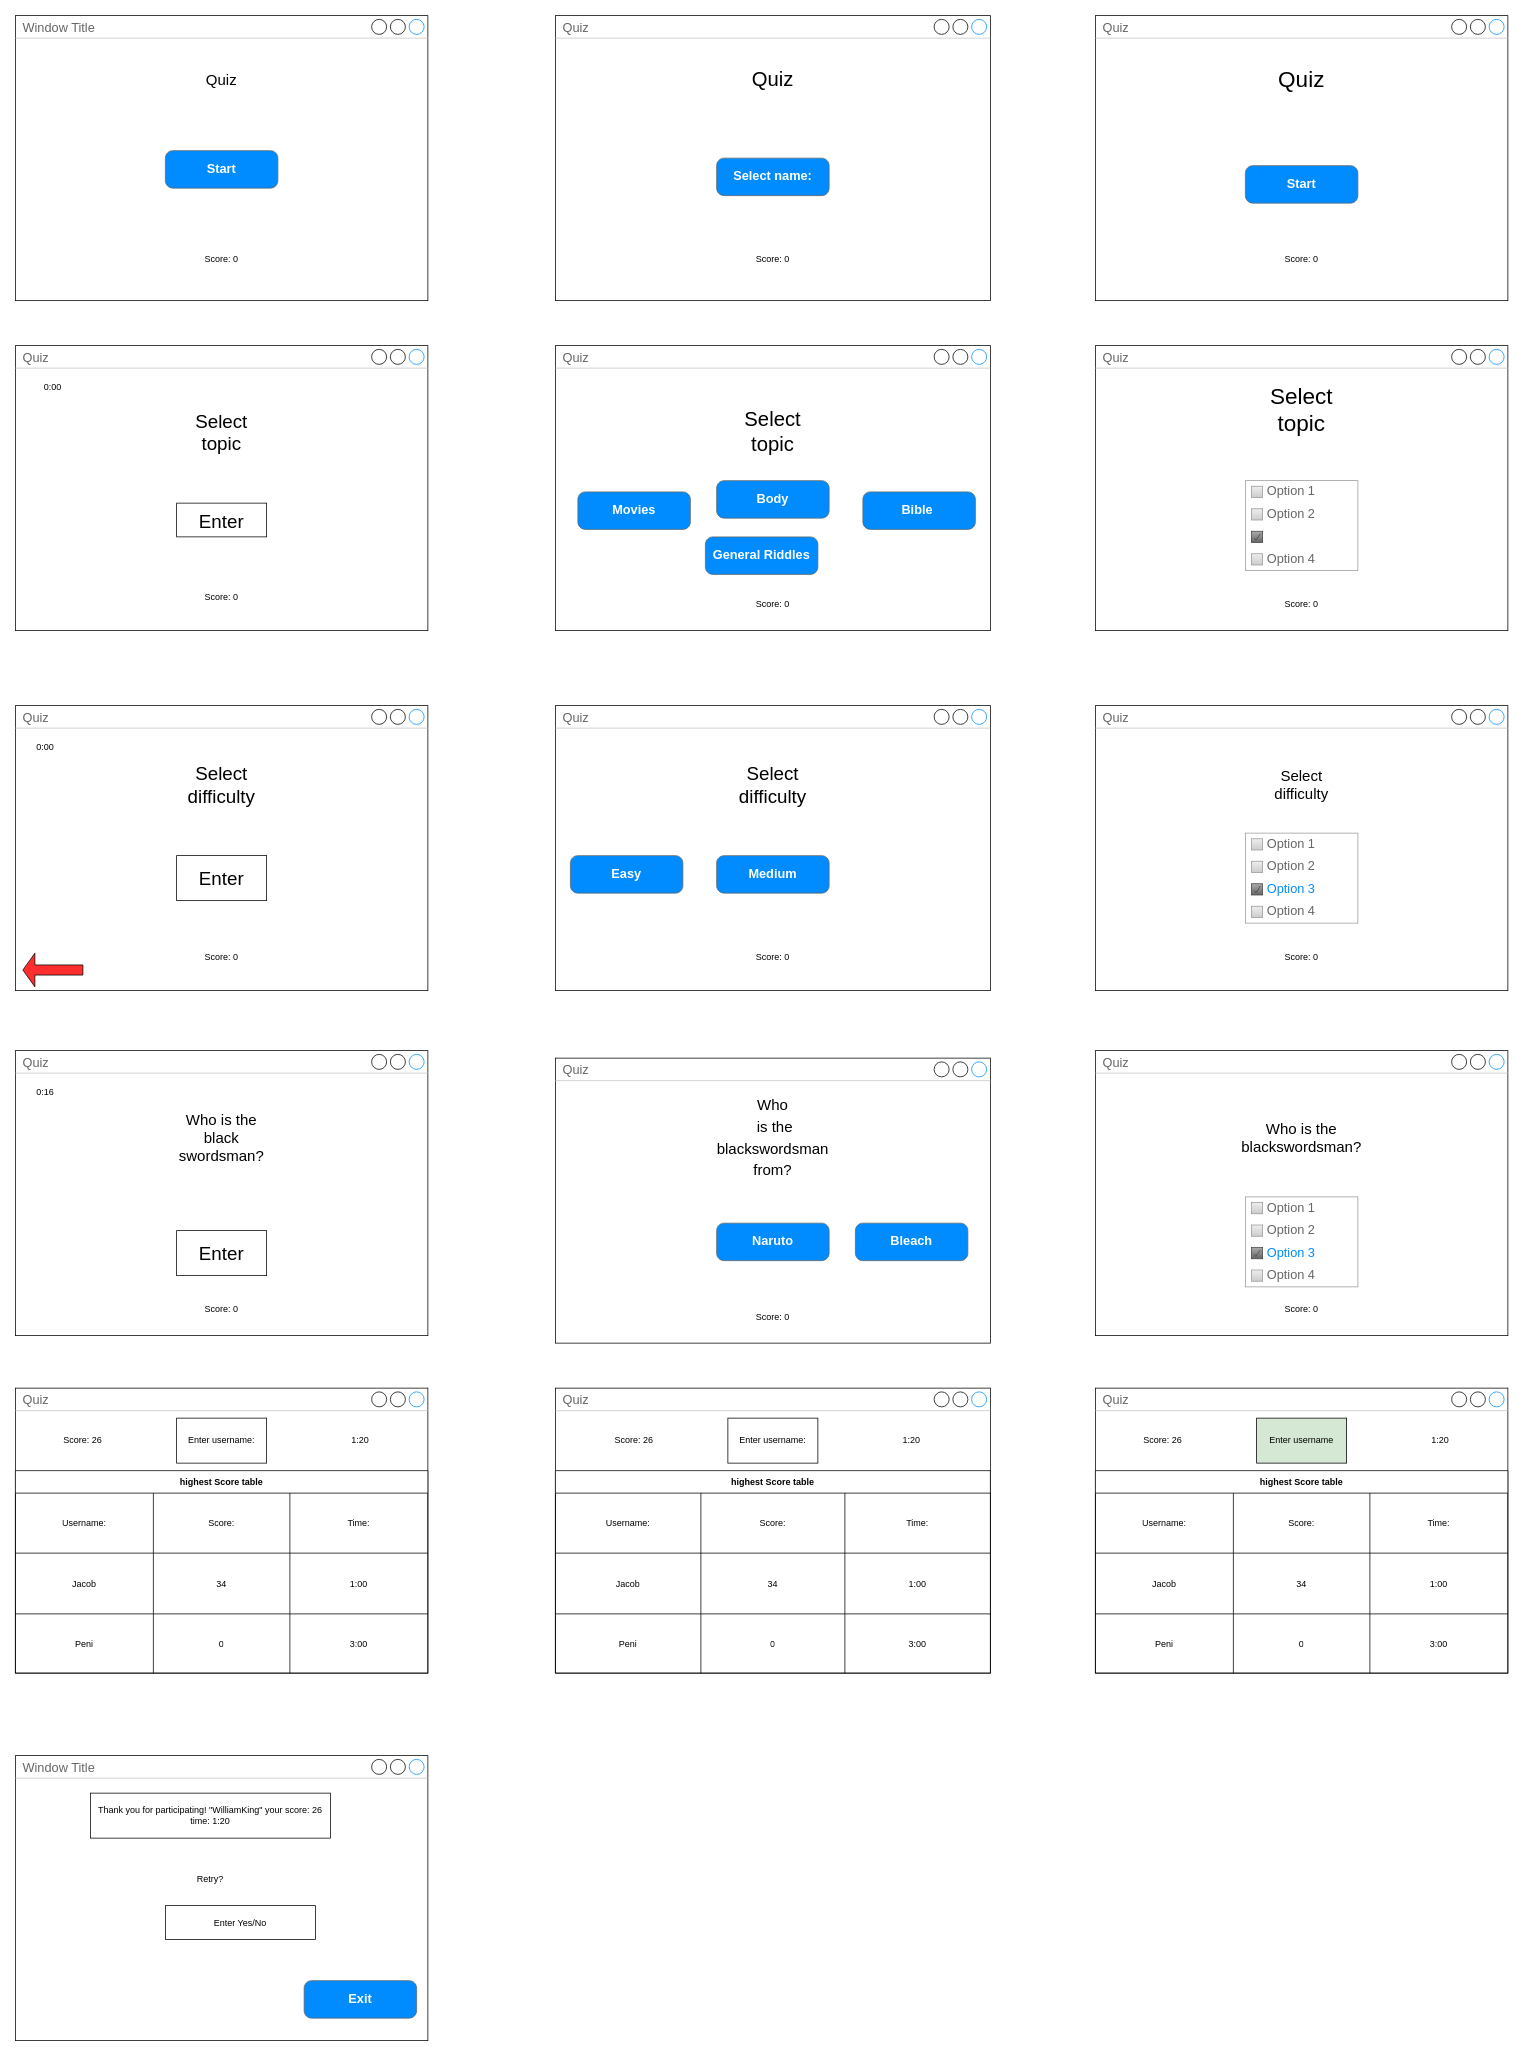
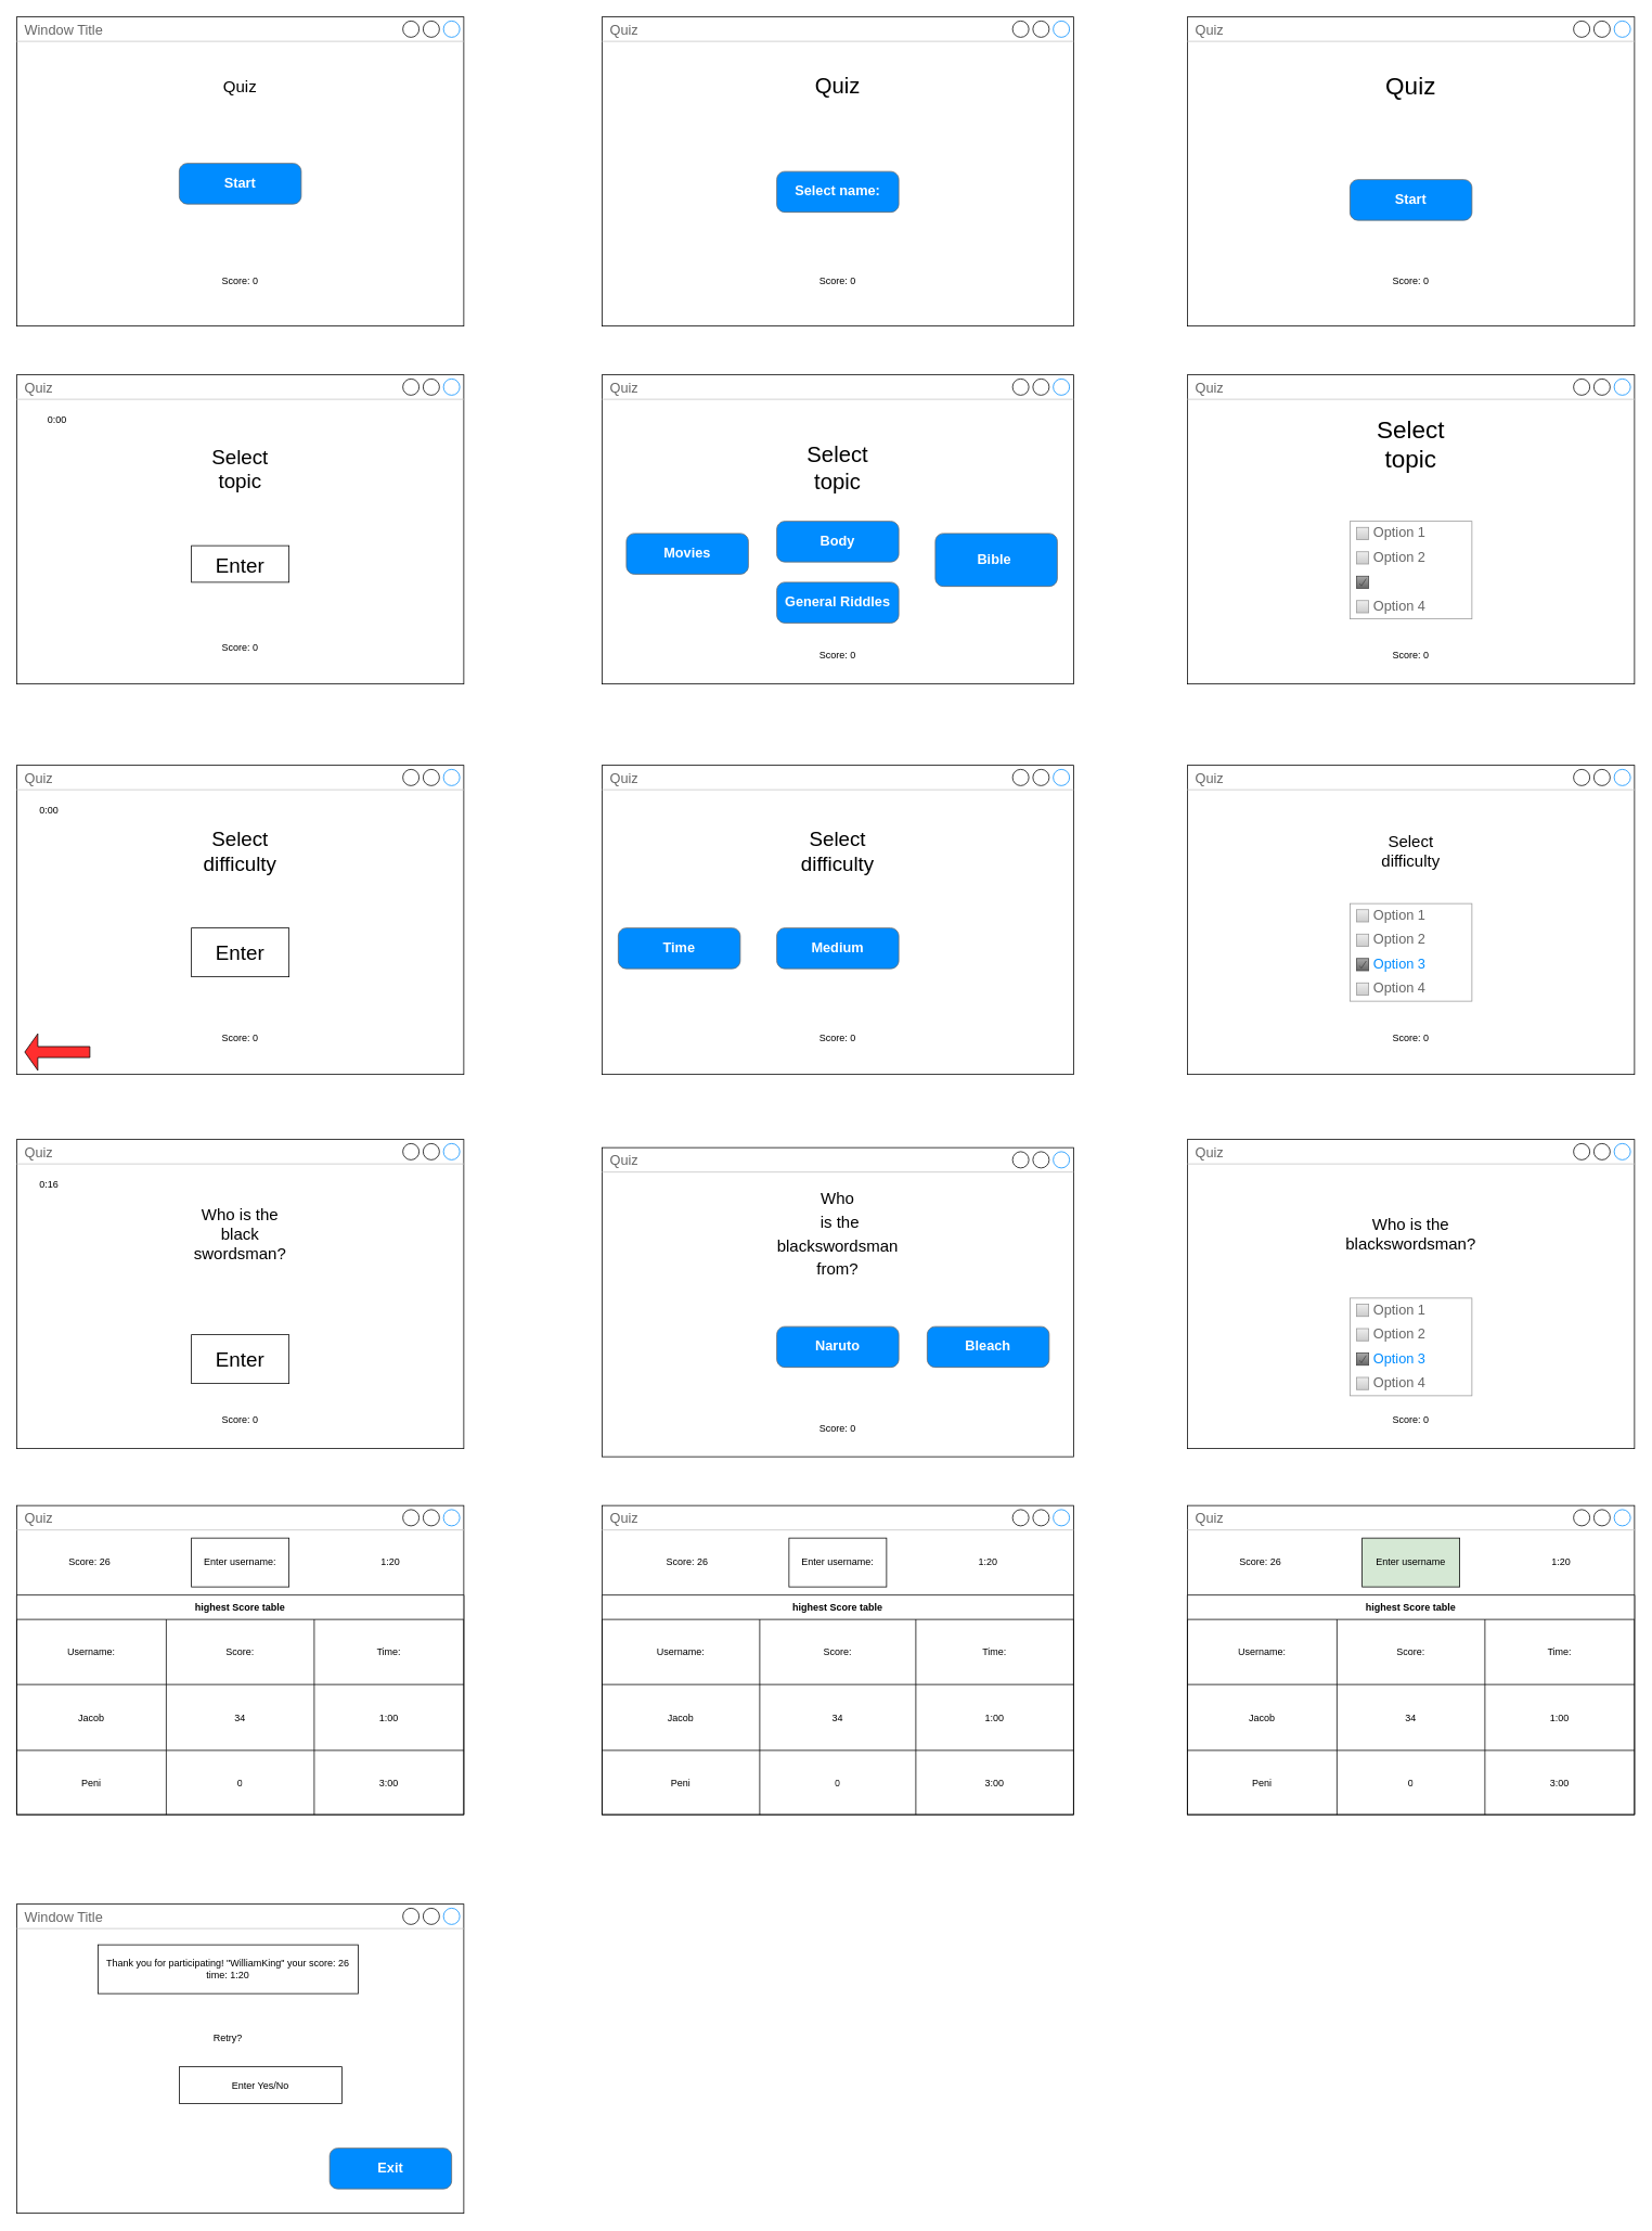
- <mxCell id="8" value="Bible&amp;nbsp;" style="strokeWidth=1;shadow=0;dashed=0;align=center;html=1;shape=mxgraph.mockup.buttons.button;strokeColor=#666666;fontColor=#ffffff;mainText=;buttonStyle=round;fontSize=17;fontStyle=1;fillColor=#008cff;whiteSpace=wrap;" parent="1" vertex="1"><mxGeometry x="1150" y="655" width="150" height="50" as="geometry" /></mxCell>
+ <mxCell id="8" value="Bible&amp;nbsp;" style="strokeWidth=1;shadow=0;dashed=0;align=center;html=1;shape=mxgraph.mockup.buttons.button;strokeColor=#666666;fontColor=#ffffff;mainText=;buttonStyle=round;fontSize=17;fontStyle=1;fillColor=#008cff;whiteSpace=wrap;" parent="1" vertex="1"><mxGeometry x="1150" y="655" width="150" height="65" as="geometry" /></mxCell>
- <mxCell id="9" value="General Riddles" style="strokeWidth=1;shadow=0;dashed=0;align=center;html=1;shape=mxgraph.mockup.buttons.button;strokeColor=#666666;fontColor=#ffffff;mainText=;buttonStyle=round;fontSize=17;fontStyle=1;fillColor=#008cff;whiteSpace=wrap;" parent="1" vertex="1"><mxGeometry x="940" y="715" width="150" height="50" as="geometry" /></mxCell>
+ <mxCell id="9" value="General Riddles" style="strokeWidth=1;shadow=0;dashed=0;align=center;html=1;shape=mxgraph.mockup.buttons.button;strokeColor=#666666;fontColor=#ffffff;mainText=;buttonStyle=round;fontSize=17;fontStyle=1;fillColor=#008cff;whiteSpace=wrap;" parent="1" vertex="1"><mxGeometry x="955" y="715" width="150" height="50" as="geometry" /></mxCell>
- <mxCell id="38" value="Easy" style="strokeWidth=1;shadow=0;dashed=0;align=center;html=1;shape=mxgraph.mockup.buttons.button;strokeColor=#666666;fontColor=#ffffff;mainText=;buttonStyle=round;fontSize=17;fontStyle=1;fillColor=#008cff;whiteSpace=wrap;" parent="1" vertex="1"><mxGeometry x="760" y="1140" width="150" height="50" as="geometry" /></mxCell>
+ <mxCell id="38" value="Time" style="strokeWidth=1;shadow=0;dashed=0;align=center;html=1;shape=mxgraph.mockup.buttons.button;strokeColor=#666666;fontColor=#ffffff;mainText=;buttonStyle=round;fontSize=17;fontStyle=1;fillColor=#008cff;whiteSpace=wrap;" parent="1" vertex="1"><mxGeometry x="760" y="1140" width="150" height="50" as="geometry" /></mxCell>
